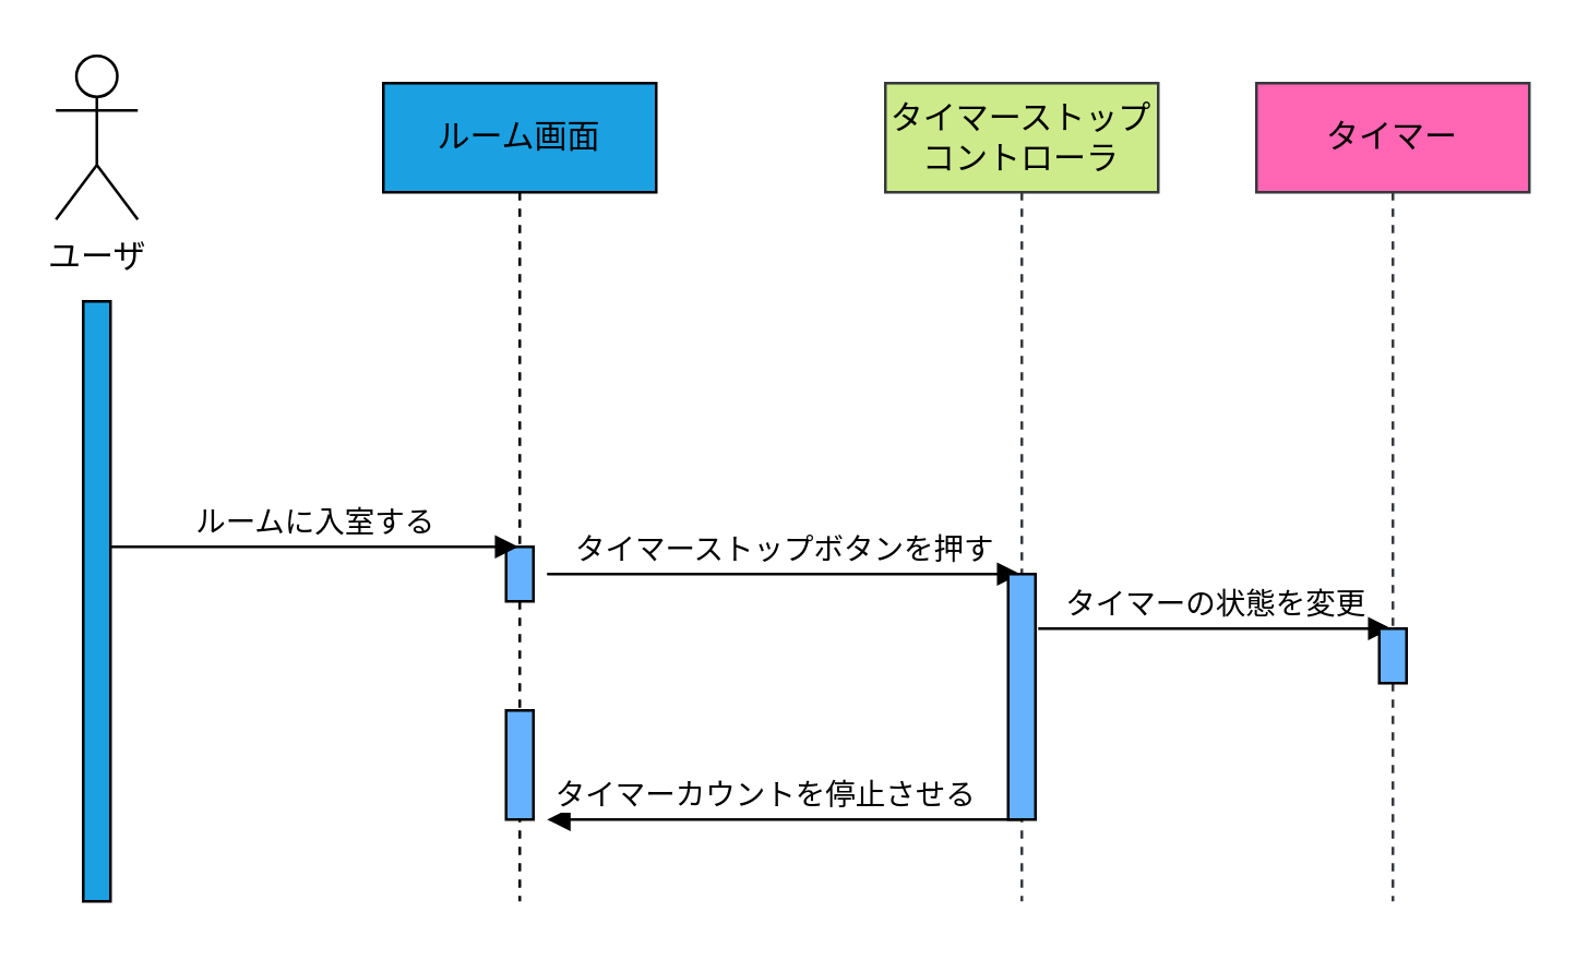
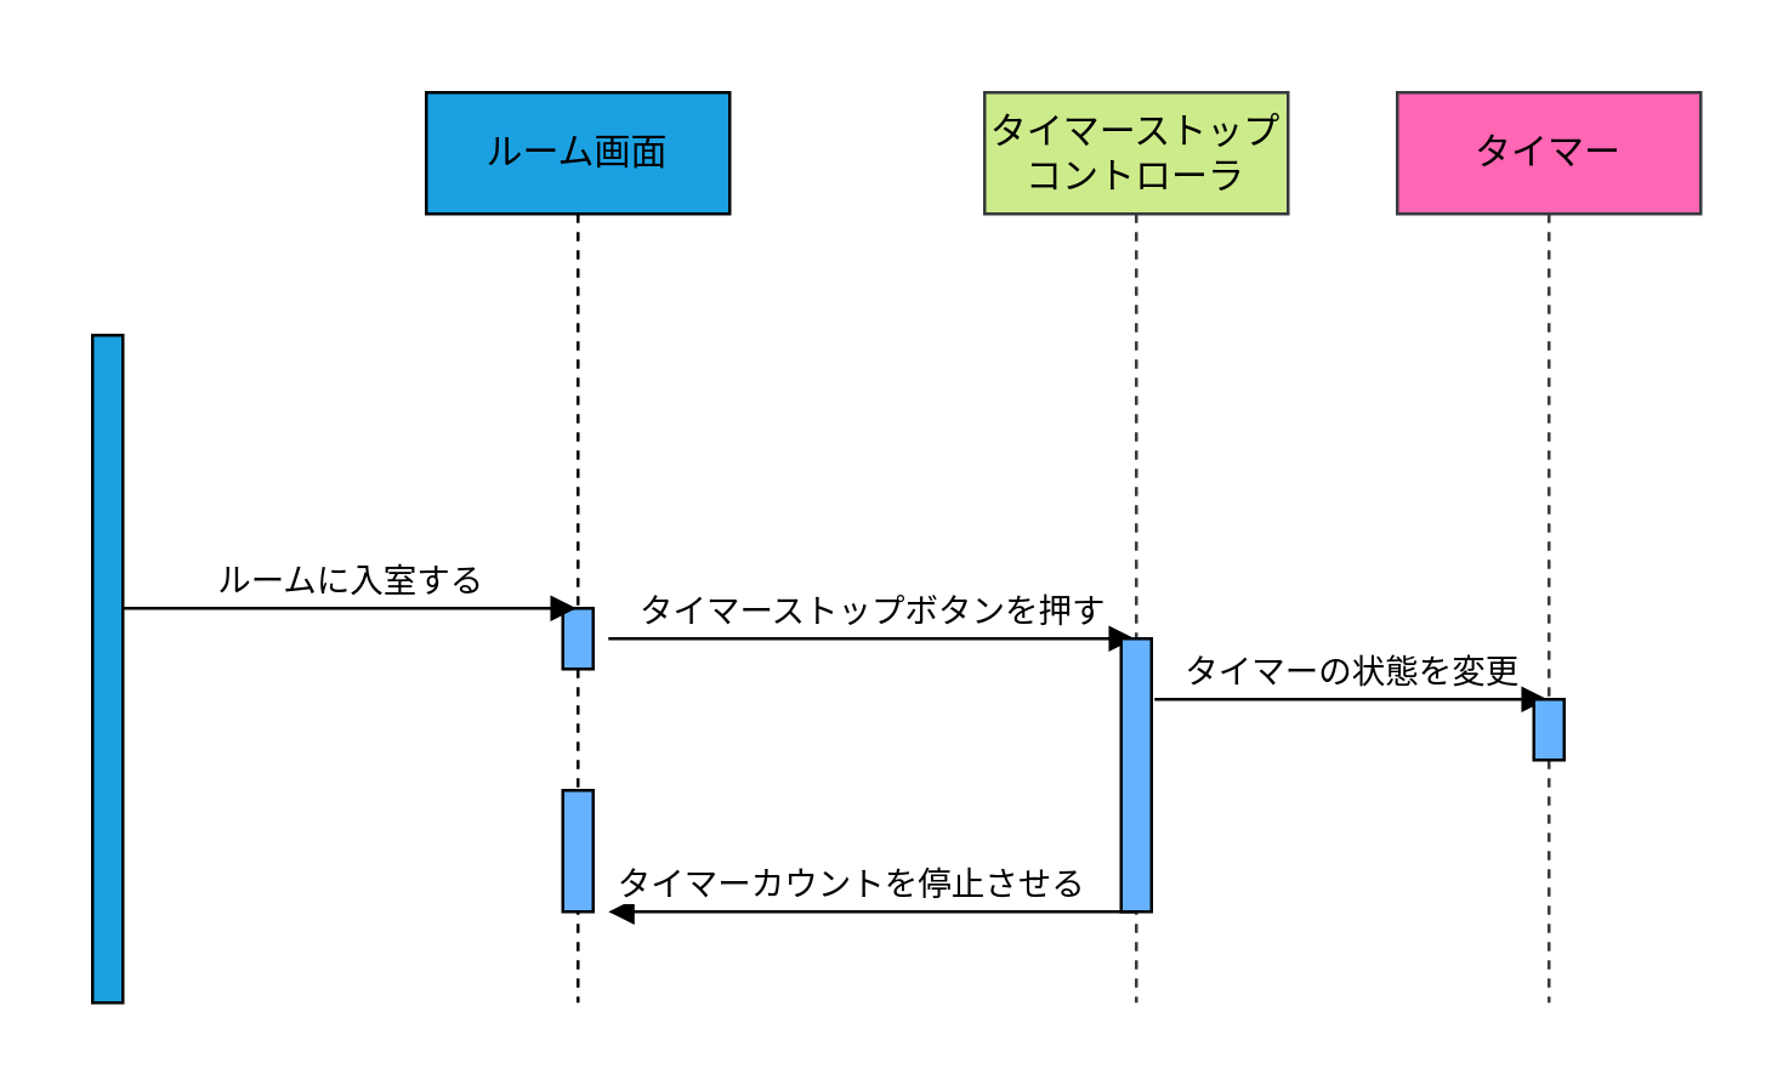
- <mxCell id="2" value="&lt;font color=&quot;#000000&quot;&gt;ユーザ&lt;/font&gt;" style="shape=umlActor;verticalLabelPosition=bottom;verticalAlign=top;html=1;strokeColor=#000000;fillColor=none;" parent="1" vertex="1"><mxGeometry x="20" y="20" width="30" height="60" as="geometry" /></mxCell>
